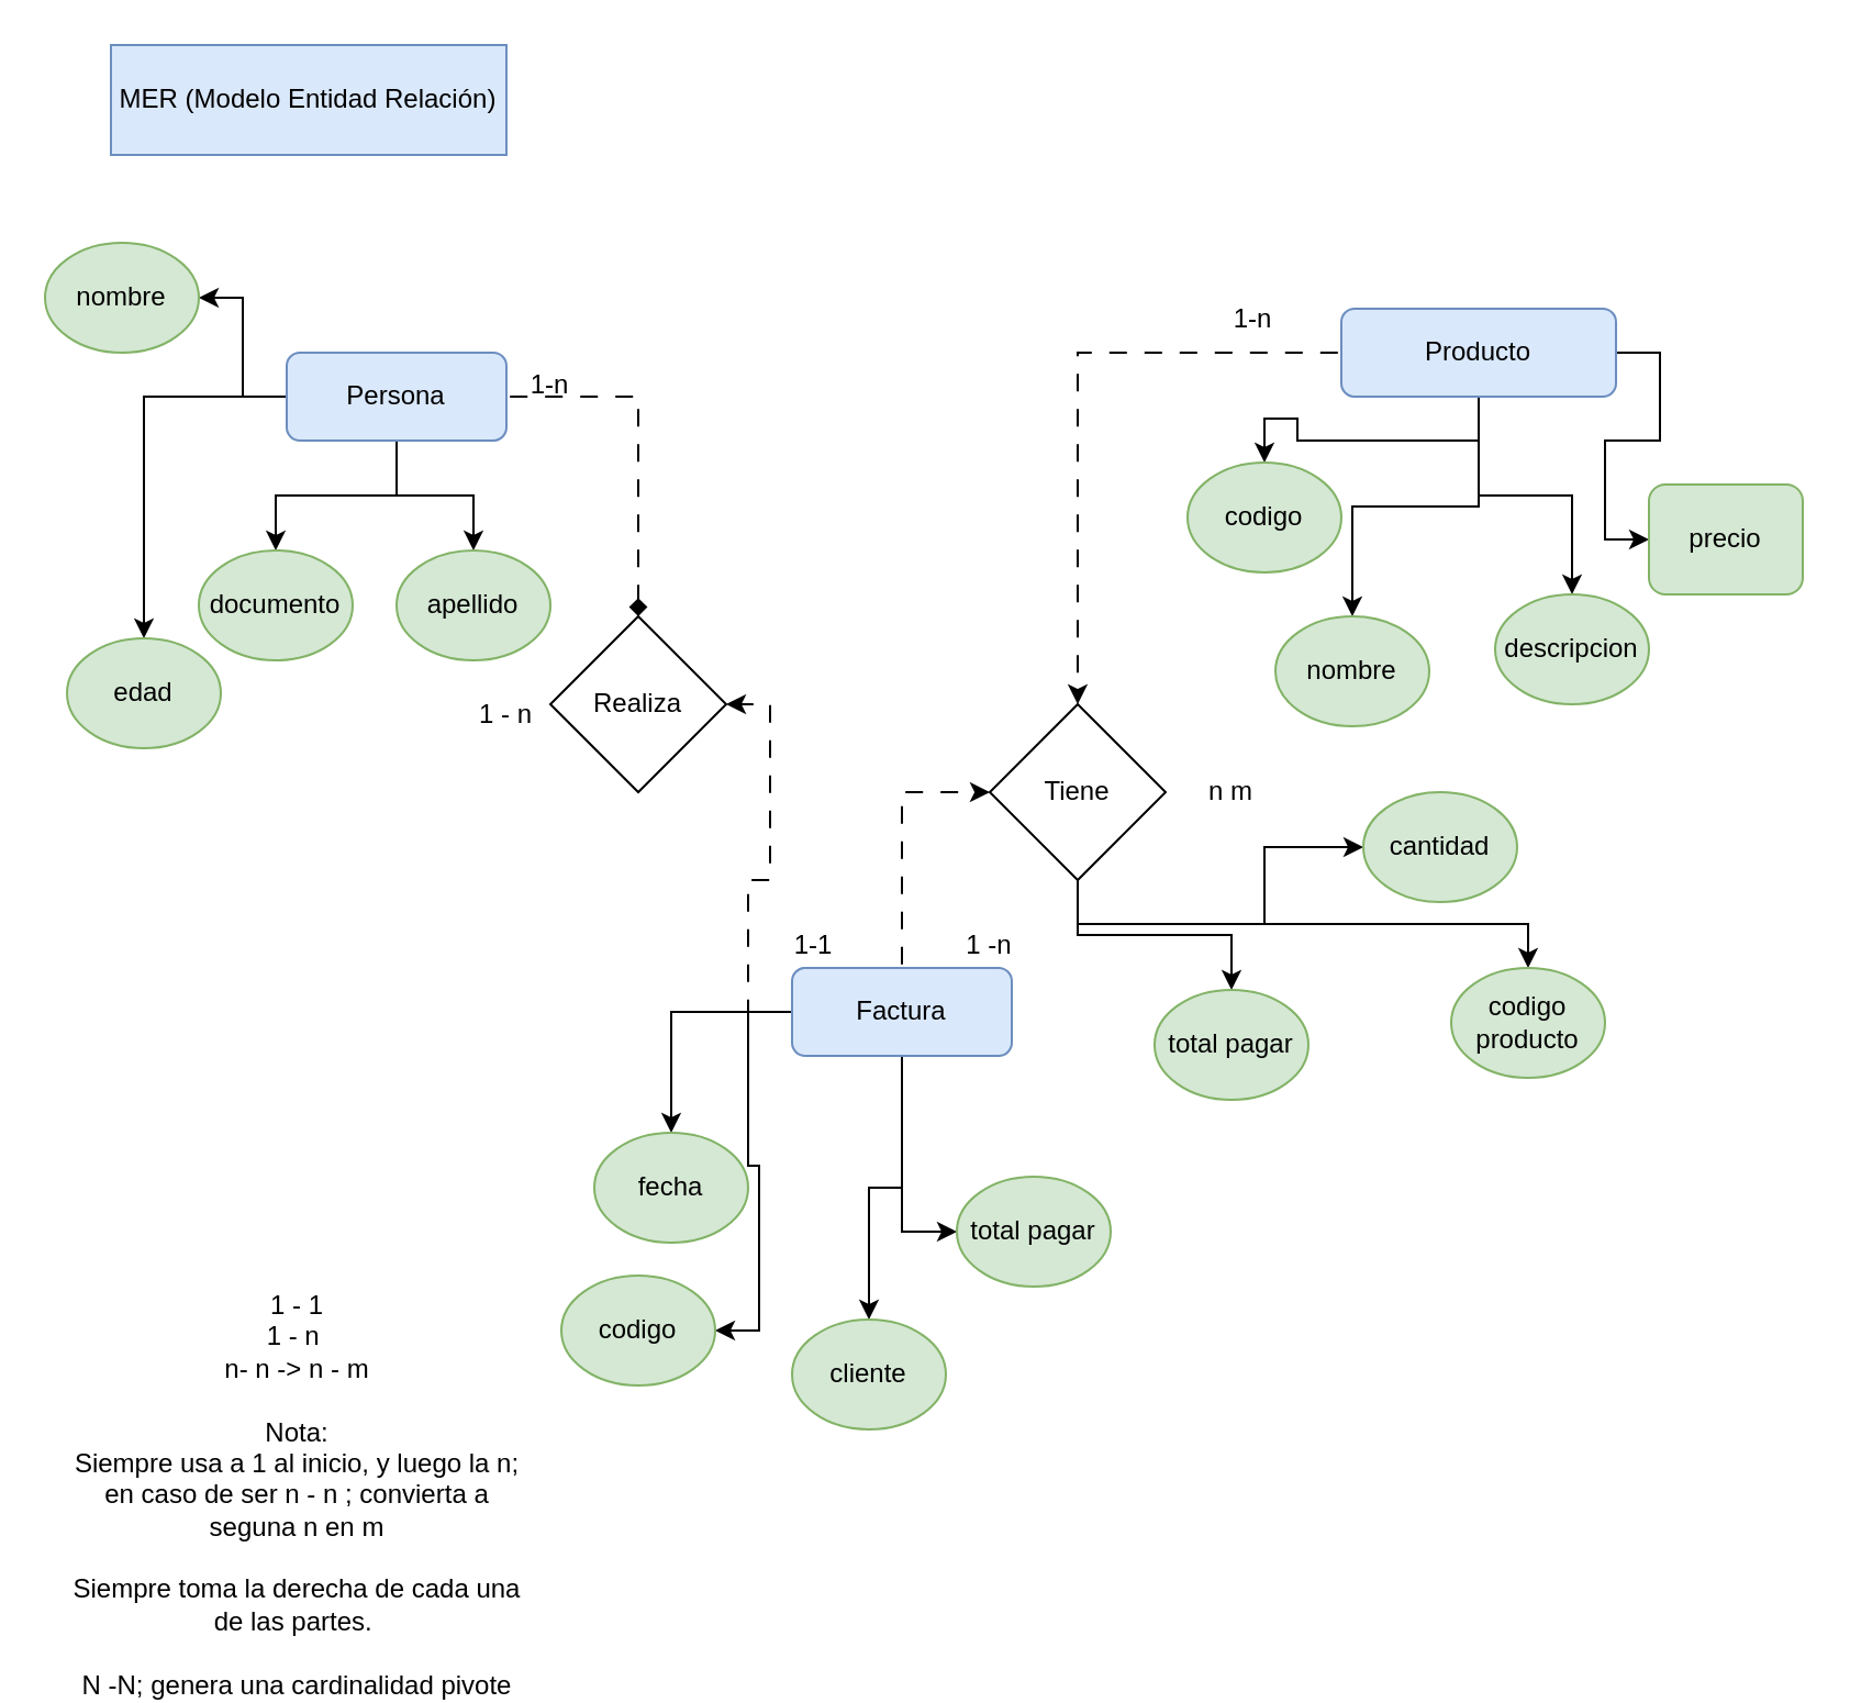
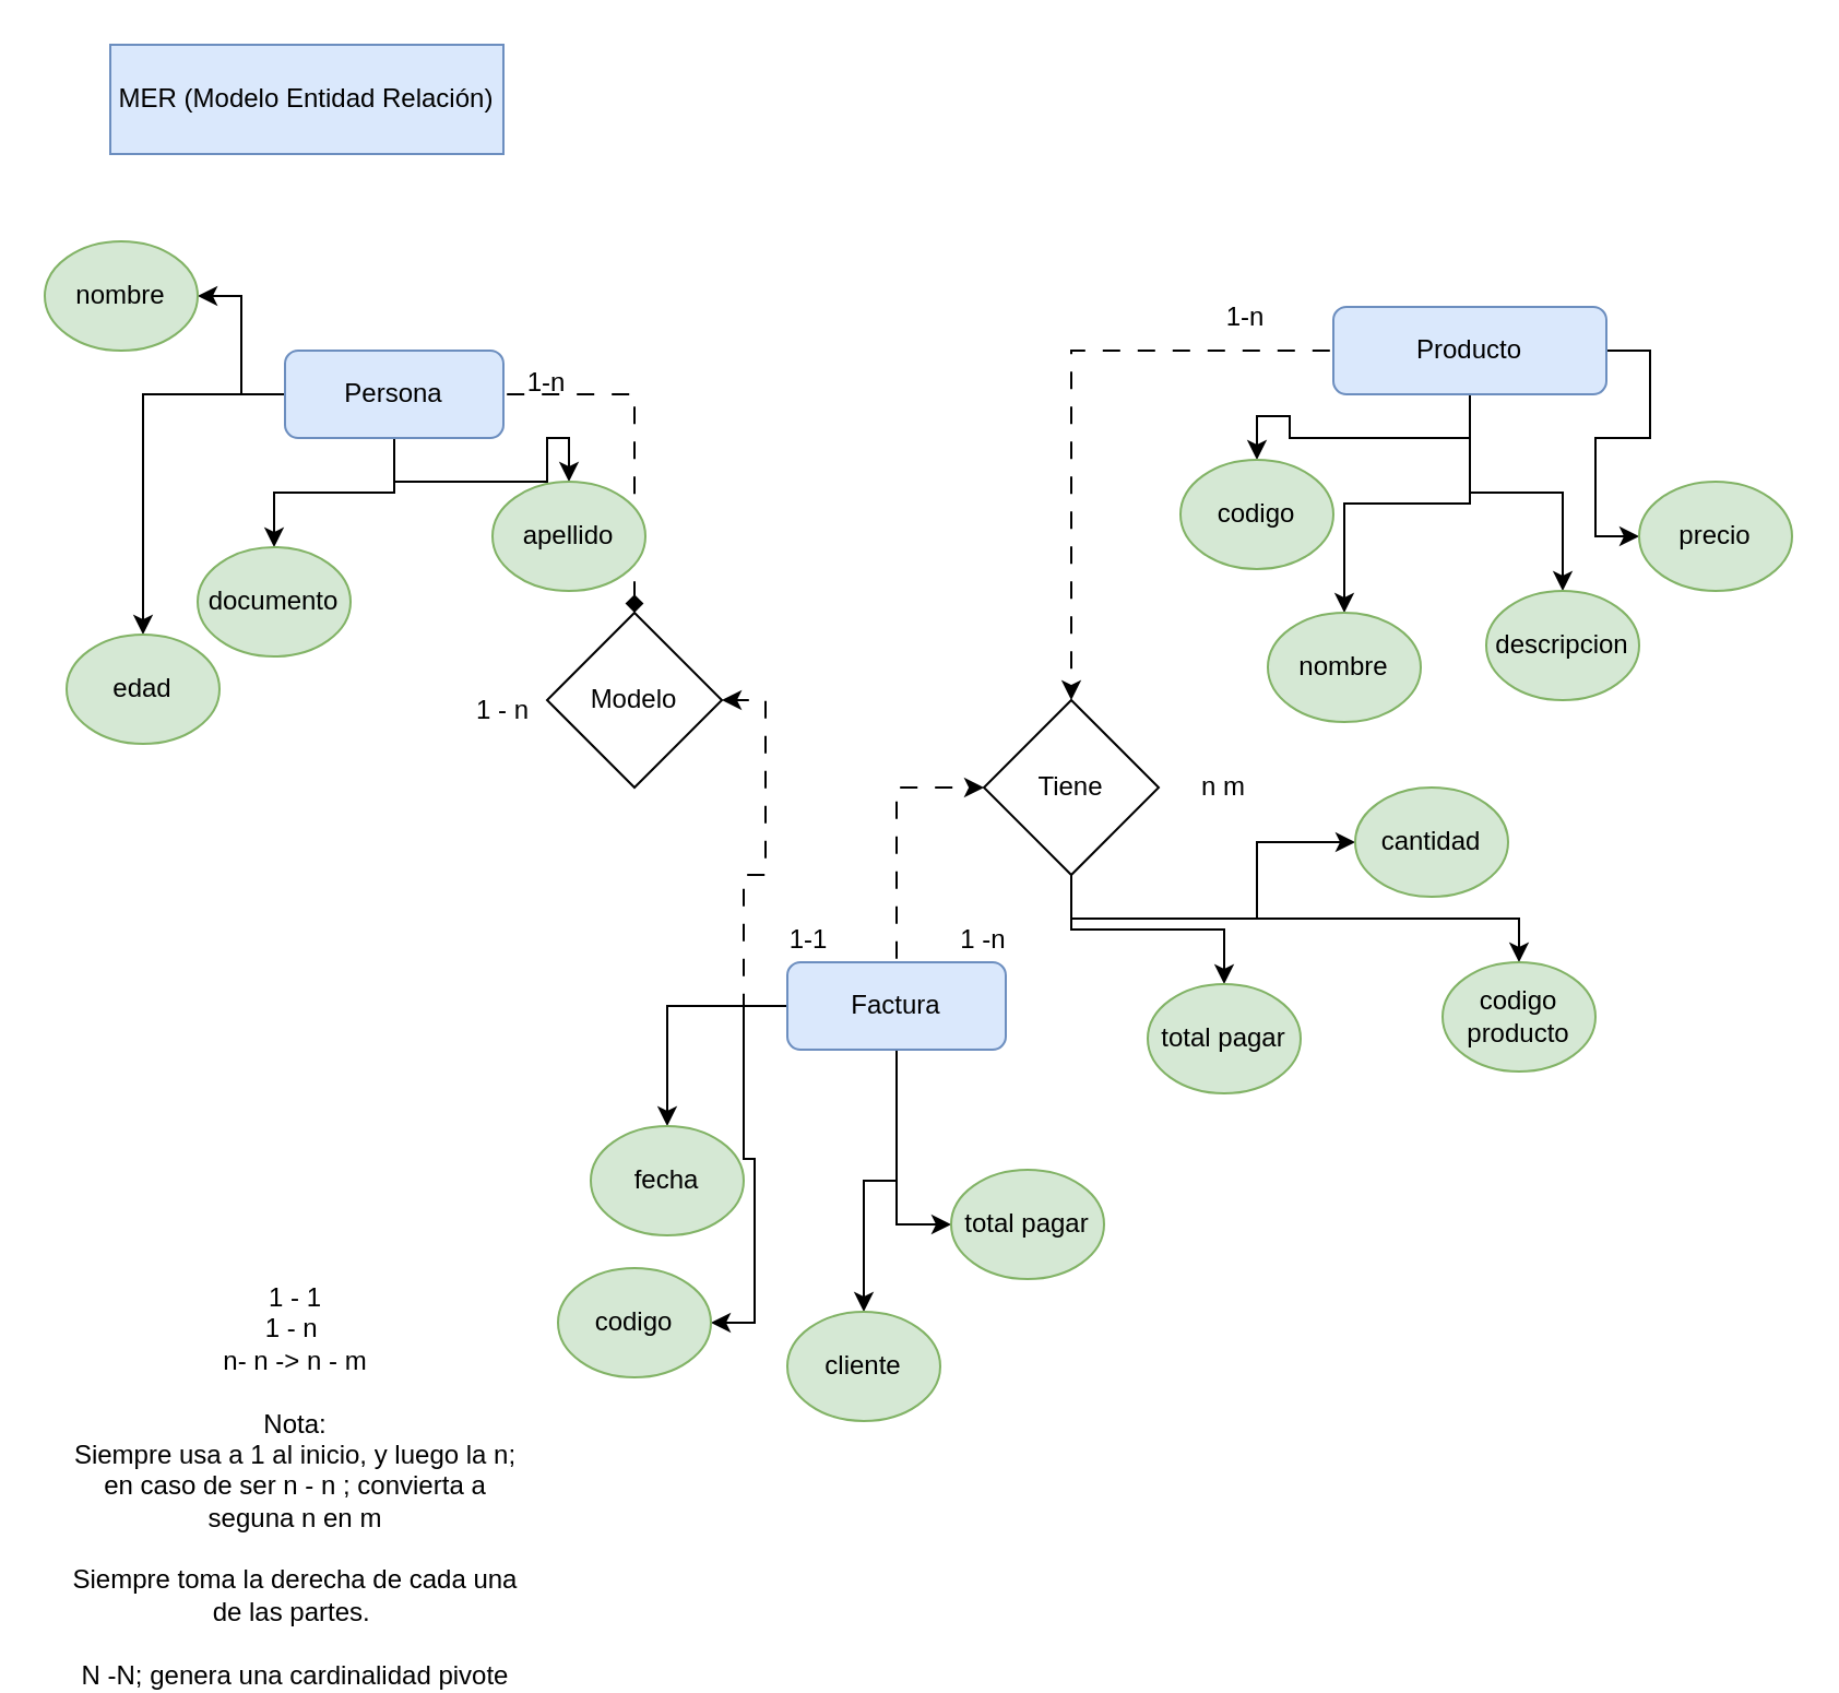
- <mxCell id="21" value="precio" style="whiteSpace=wrap;html=1;fillColor=#d5e8d4;strokeColor=#82b366;rounded=1;" vertex="1" parent="1"><mxGeometry x="750" y="220" width="70" height="50" as="geometry" /></mxCell>
+ <mxCell id="21" value="precio" style="ellipse;whiteSpace=wrap;html=1;rounded=1;fillColor=#d5e8d4;strokeColor=#82b366;" vertex="1" parent="1"><mxGeometry x="750" y="220" width="70" height="50" as="geometry" /></mxCell>
- <mxCell id="11" value="apellido" style="ellipse;whiteSpace=wrap;html=1;rounded=1;fillColor=#d5e8d4;strokeColor=#82b366;" vertex="1" parent="1"><mxGeometry x="180" y="250" width="70" height="50" as="geometry" /></mxCell>
+ <mxCell id="11" value="apellido" style="ellipse;whiteSpace=wrap;html=1;rounded=1;fillColor=#d5e8d4;strokeColor=#82b366;" vertex="1" parent="1"><mxGeometry x="225" y="220" width="70" height="50" as="geometry" /></mxCell>
- <mxCell id="37" value="Realiza" style="rhombus;whiteSpace=wrap;html=1;" vertex="1" parent="1"><mxGeometry x="250" y="280" width="80" height="80" as="geometry" /></mxCell>
+ <mxCell id="37" value="Modelo" style="rhombus;whiteSpace=wrap;html=1;" vertex="1" parent="1"><mxGeometry x="250" y="280" width="80" height="80" as="geometry" /></mxCell>
